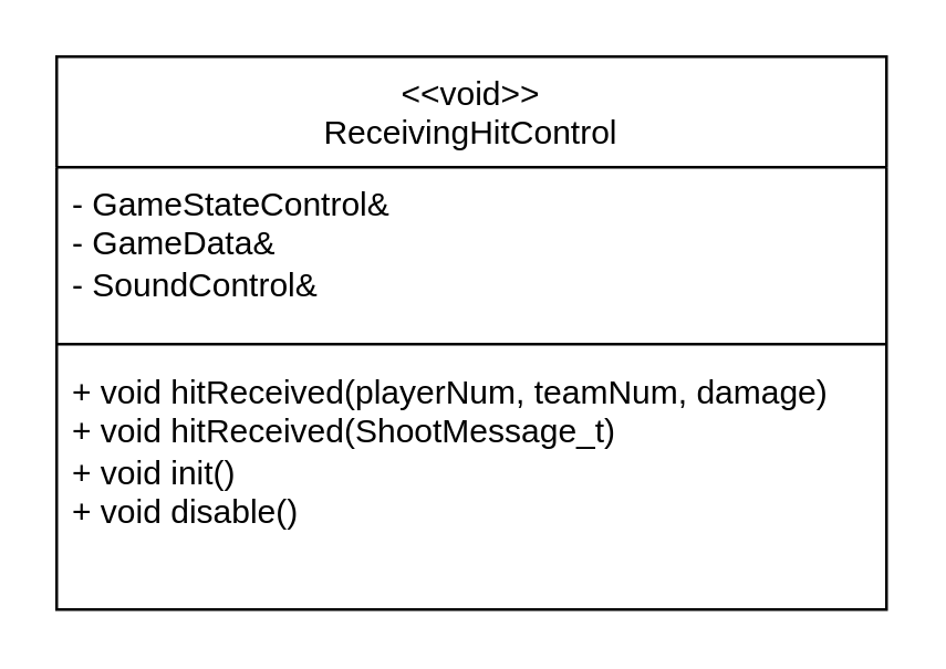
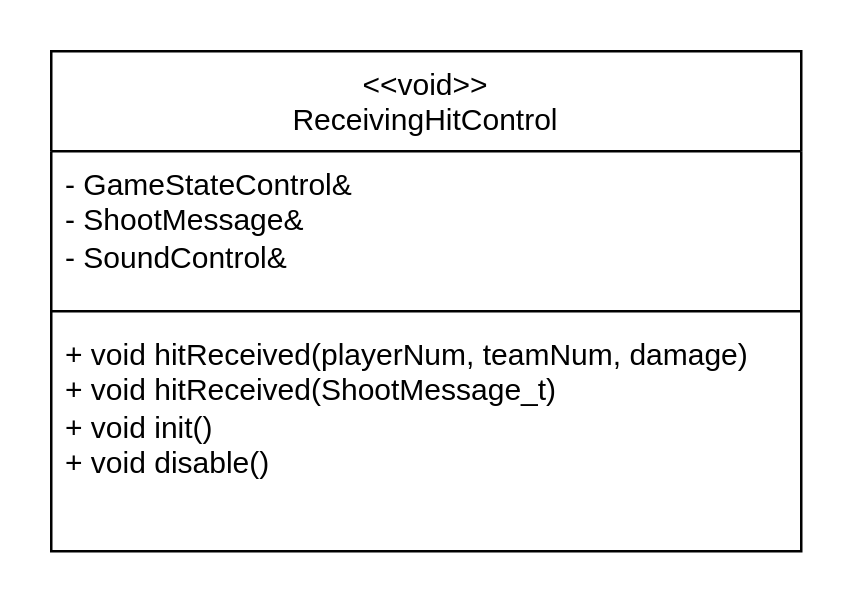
- <mxCell id="3" value="- GameStateControl&amp;amp;&lt;br&gt;- GameData&amp;amp;&lt;br&gt;- SoundControl&amp;amp;&lt;br&gt;" style="text;strokeColor=none;fillColor=none;align=left;verticalAlign=top;spacingLeft=4;spacingRight=4;overflow=hidden;rotatable=0;points=[[0,0.5],[1,0.5]];portConstraint=eastwest;whiteSpace=wrap;html=1;" vertex="1" parent="2"><mxGeometry y="40" width="300" height="60" as="geometry" /></mxCell>
+ <mxCell id="3" value="- GameStateControl&amp;amp;&lt;br&gt;- ShootMessage&amp;amp;&lt;br&gt;- SoundControl&amp;amp;&lt;br&gt;" style="text;strokeColor=none;fillColor=none;align=left;verticalAlign=top;spacingLeft=4;spacingRight=4;overflow=hidden;rotatable=0;points=[[0,0.5],[1,0.5]];portConstraint=eastwest;whiteSpace=wrap;html=1;" vertex="1" parent="2"><mxGeometry y="40" width="300" height="60" as="geometry" /></mxCell>
